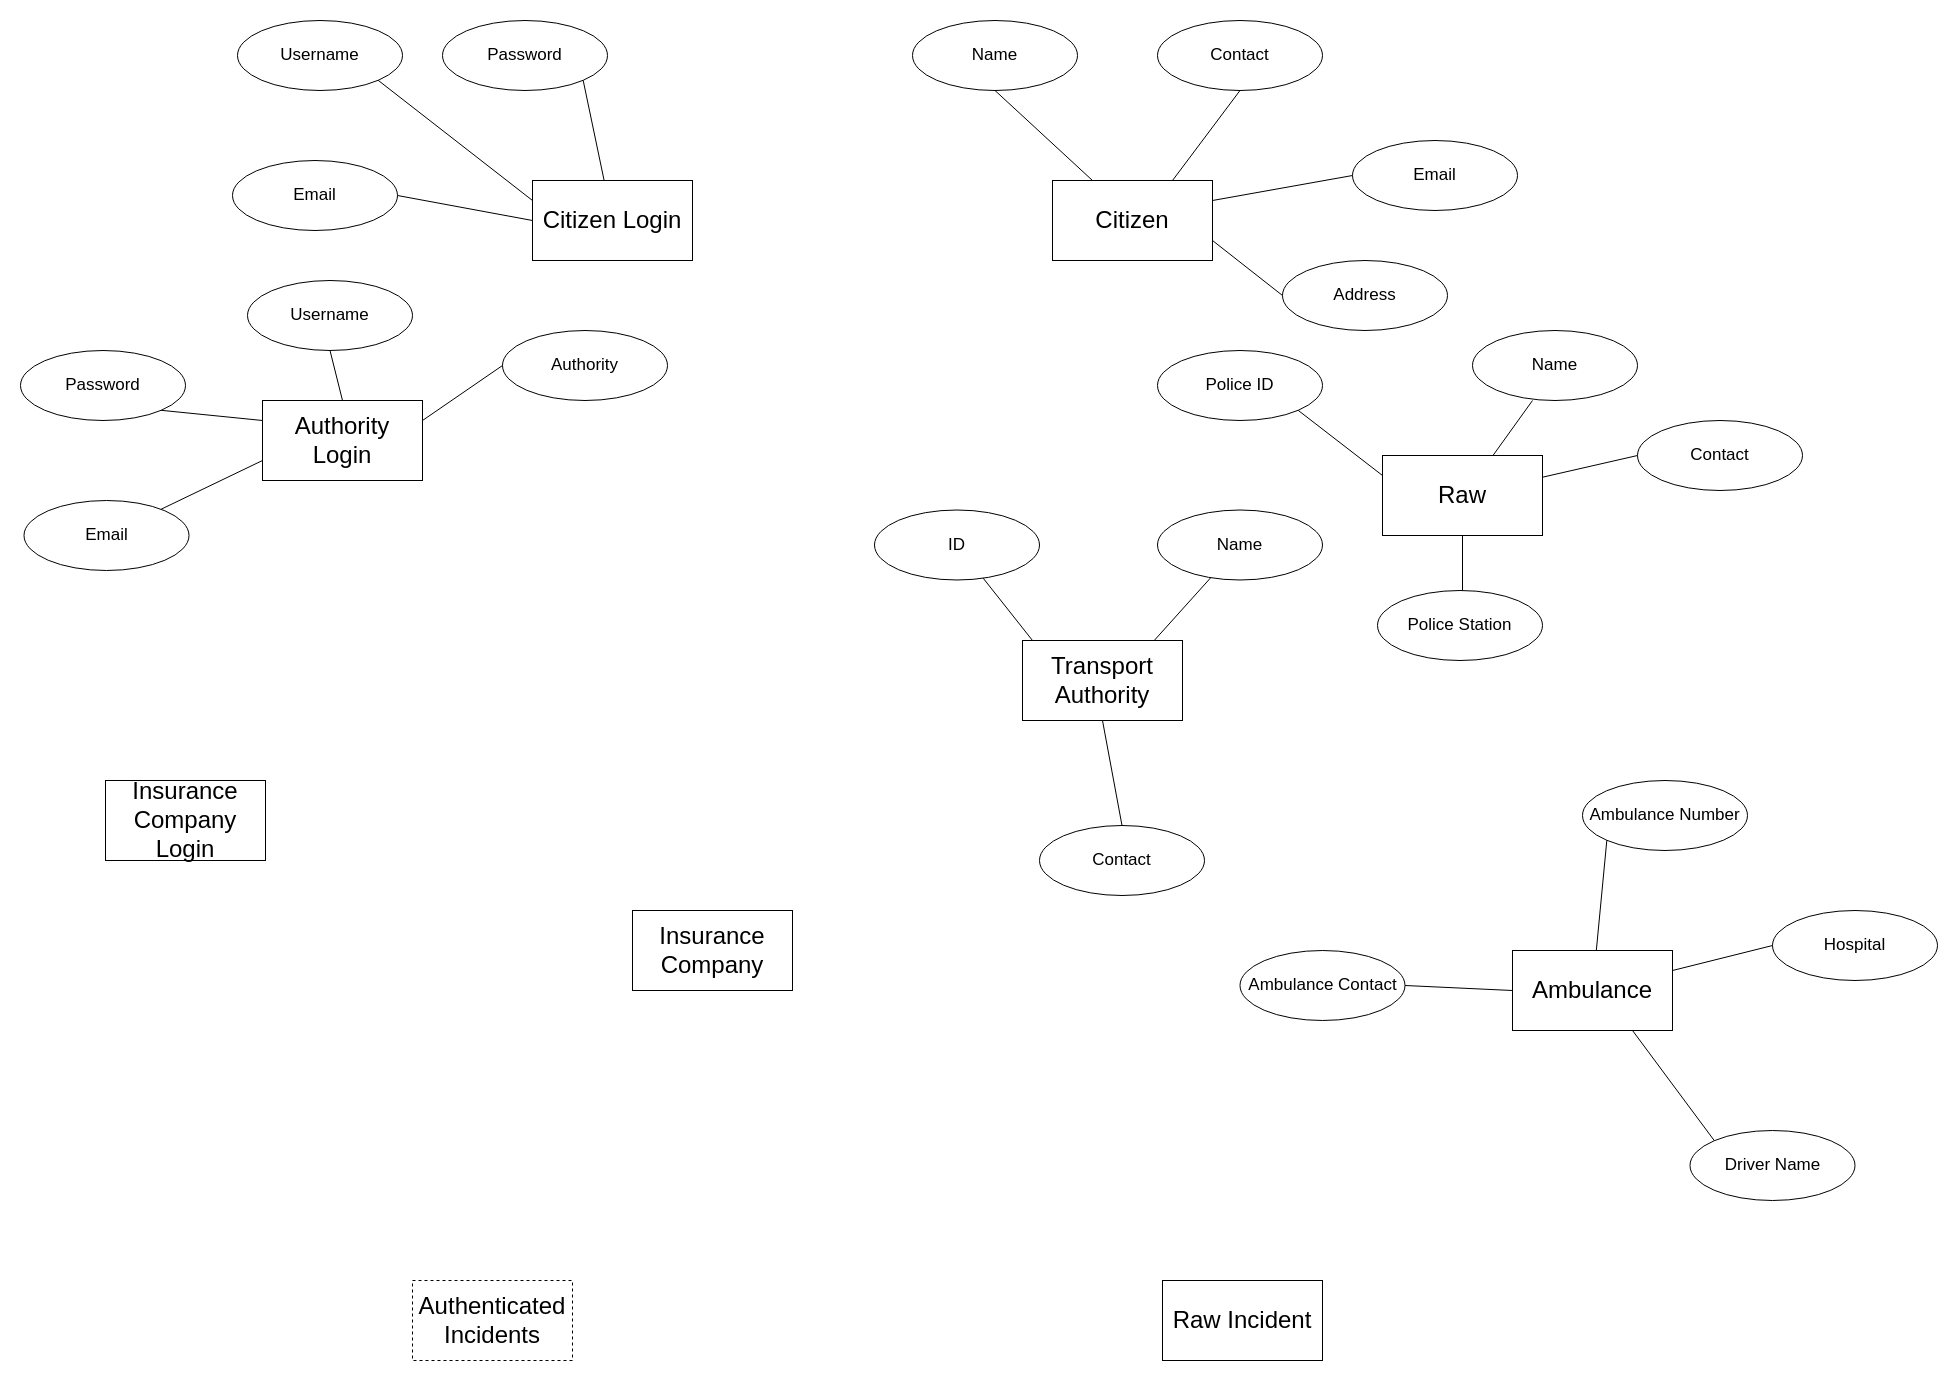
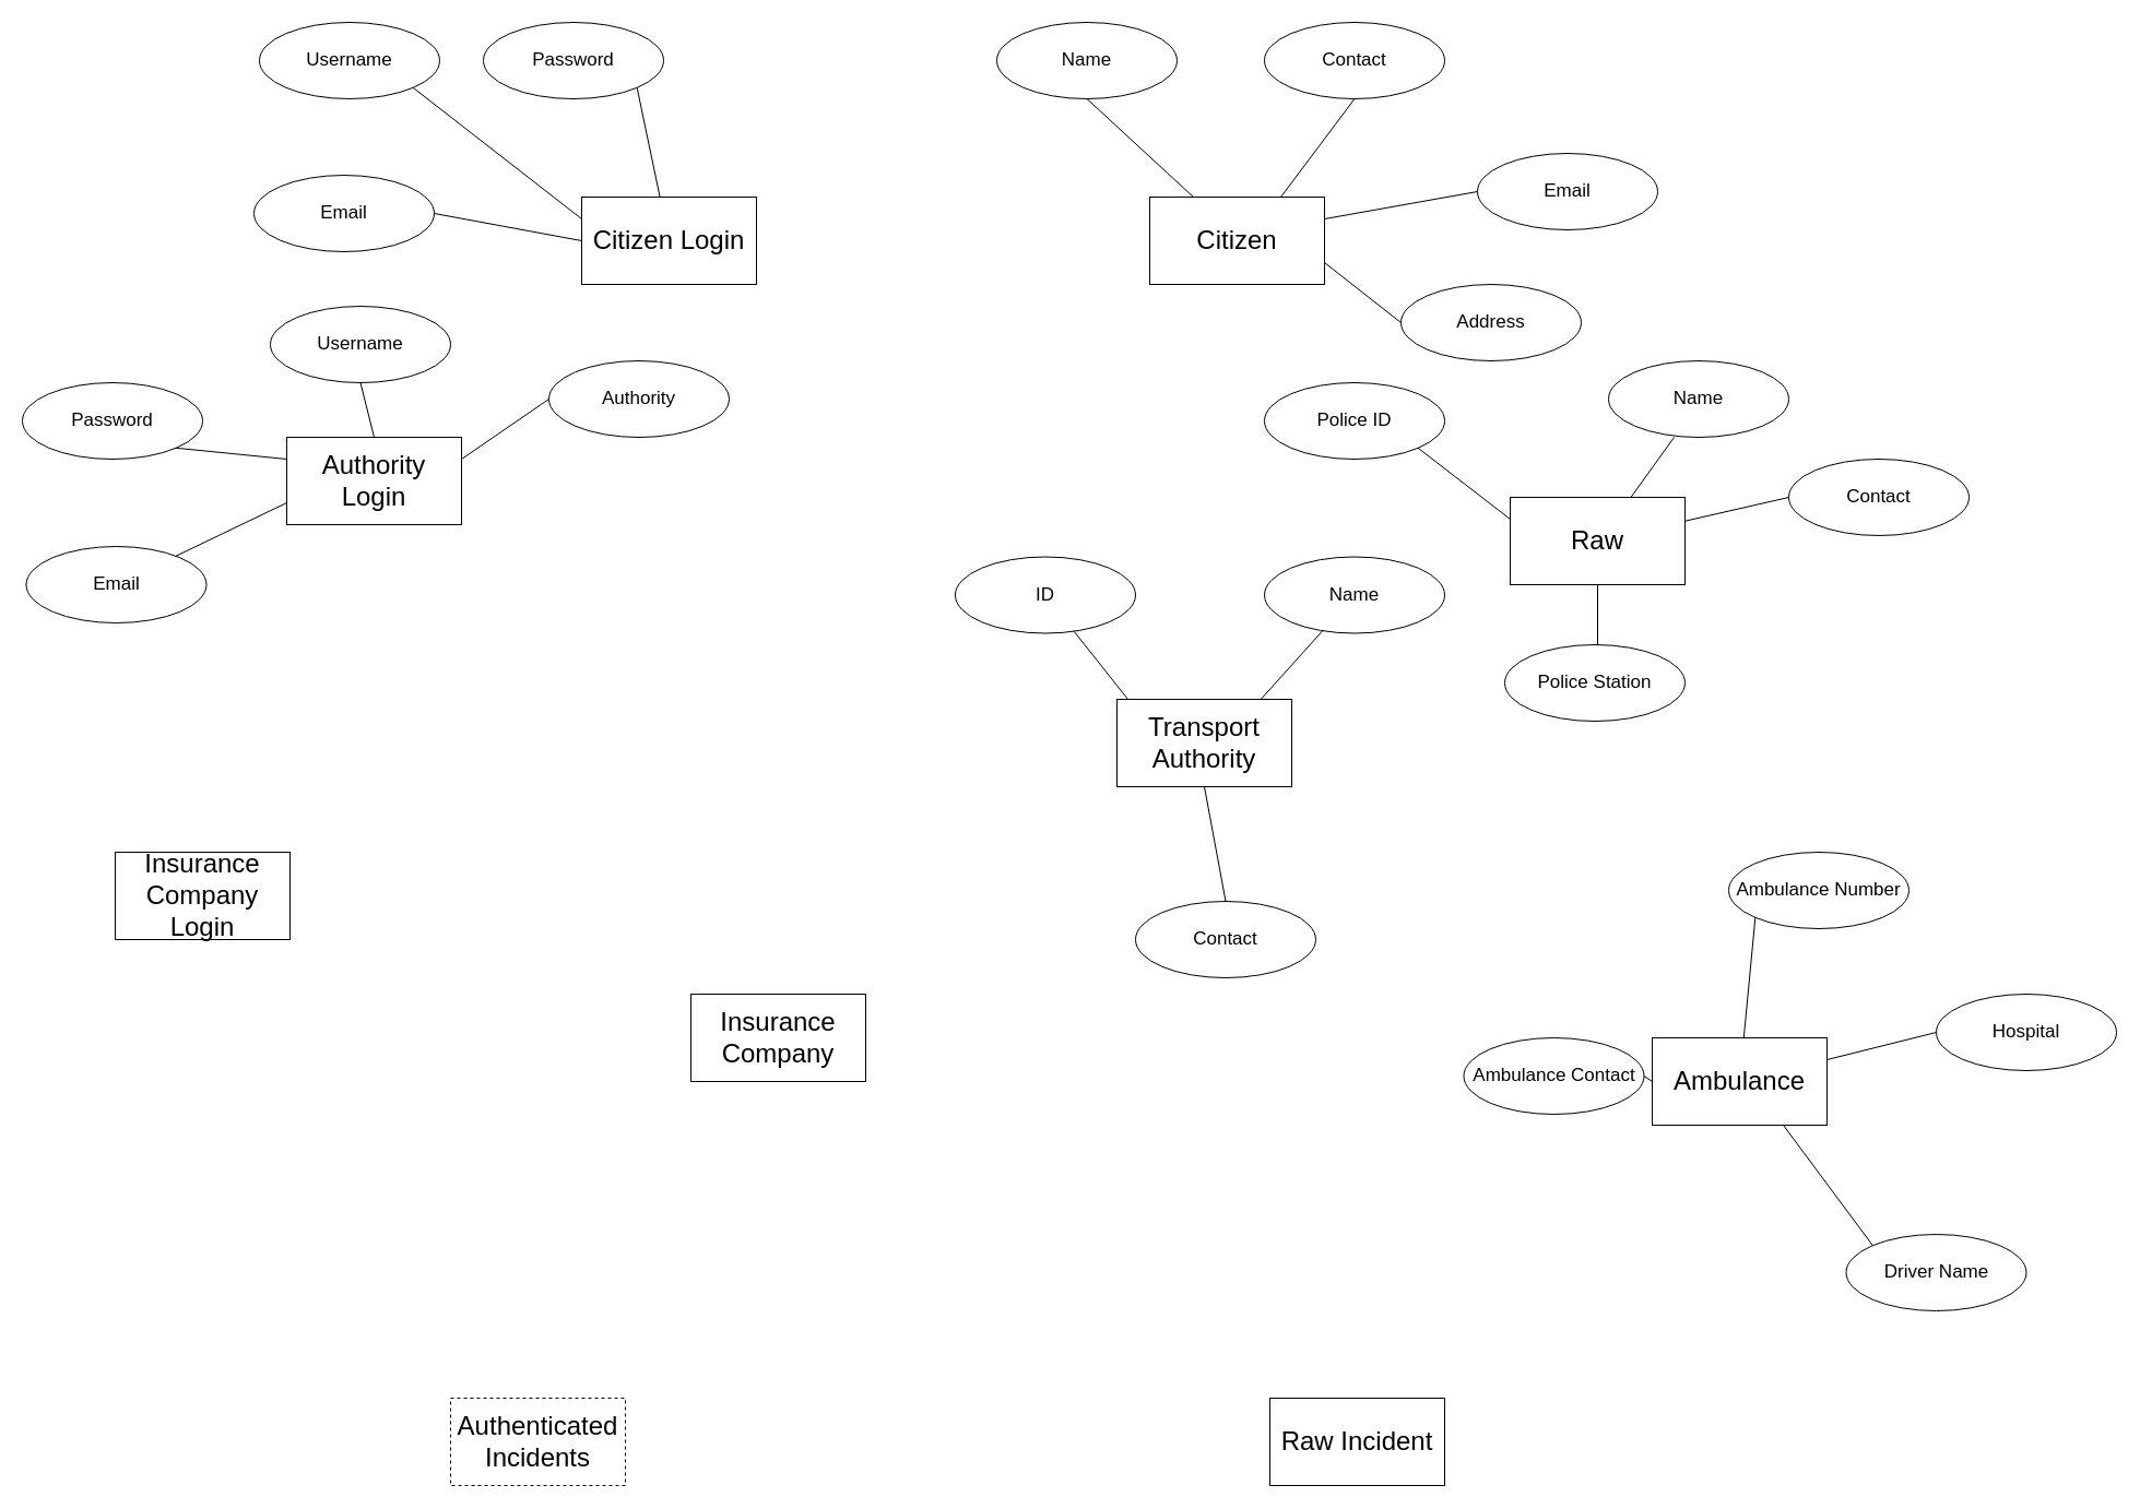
- <mxCell id="45" value="&lt;span style=&quot;font-size: 17px&quot;&gt;Ambulance Contact&lt;/span&gt;" style="ellipse;whiteSpace=wrap;html=1;" vertex="1" parent="1"><mxGeometry x="1239.5" y="950" width="165" height="70" as="geometry" /></mxCell>
+ <mxCell id="45" value="&lt;span style=&quot;font-size: 17px&quot;&gt;Ambulance Contact&lt;/span&gt;" style="ellipse;whiteSpace=wrap;html=1;" vertex="1" parent="1"><mxGeometry x="1339.5" y="950" width="165" height="70" as="geometry" /></mxCell>
